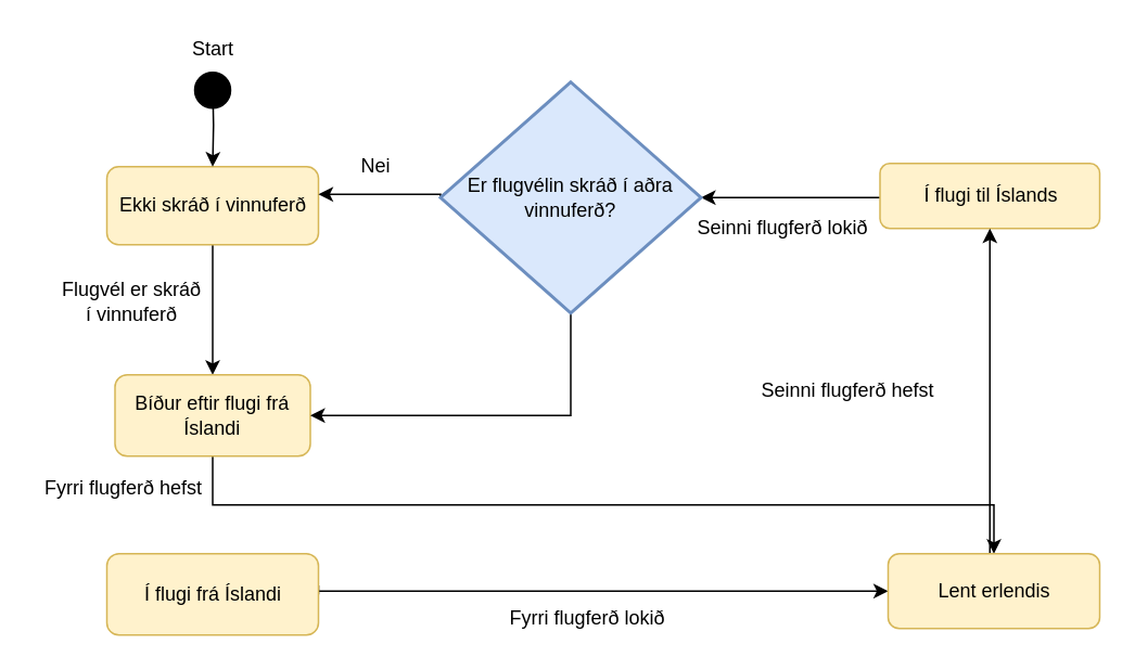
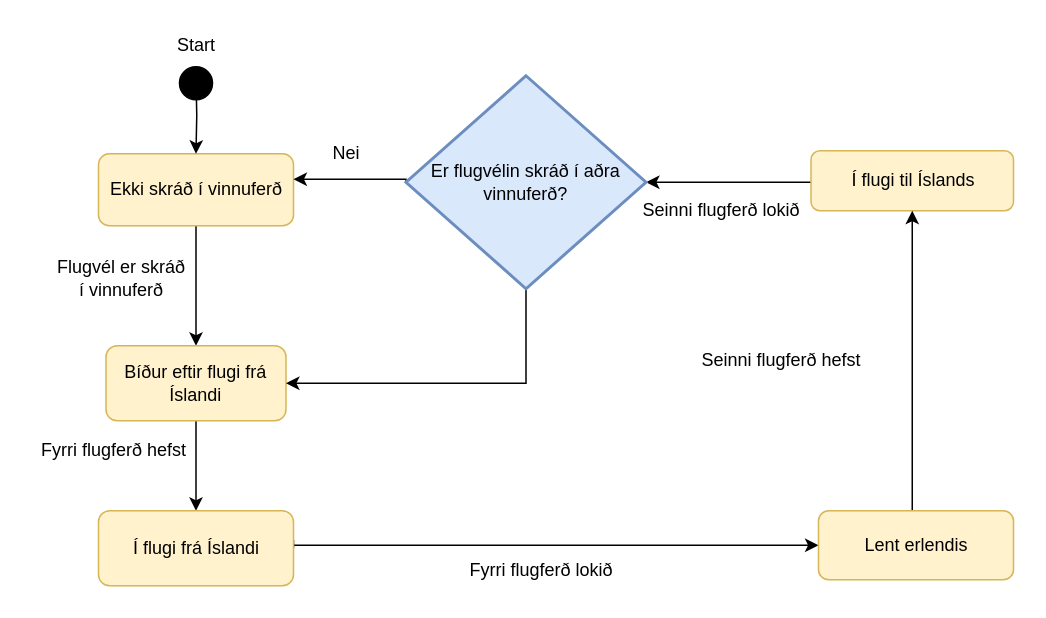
- <mxCell id="4" style="edgeStyle=orthogonalEdgeStyle;rounded=0;orthogonalLoop=1;jettySize=auto;html=1;exitX=0.5;exitY=1;exitDx=0;exitDy=0;" parent="1" source="5" target="11" edge="1"><mxGeometry relative="1" as="geometry" /></mxCell>
+ <mxCell id="4" style="edgeStyle=orthogonalEdgeStyle;rounded=0;orthogonalLoop=1;jettySize=auto;html=1;exitX=0.5;exitY=1;exitDx=0;exitDy=0;entryX=0.5;entryY=0;entryDx=0;entryDy=0;" parent="1" source="5" target="7" edge="1"><mxGeometry relative="1" as="geometry" /></mxCell>
